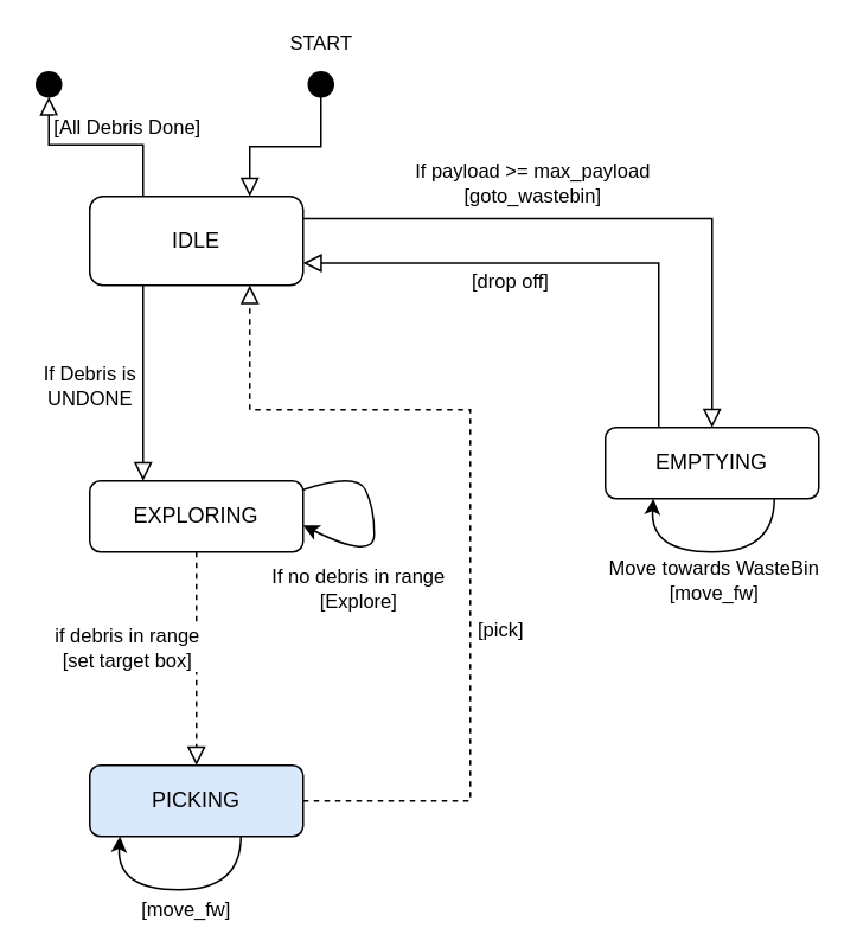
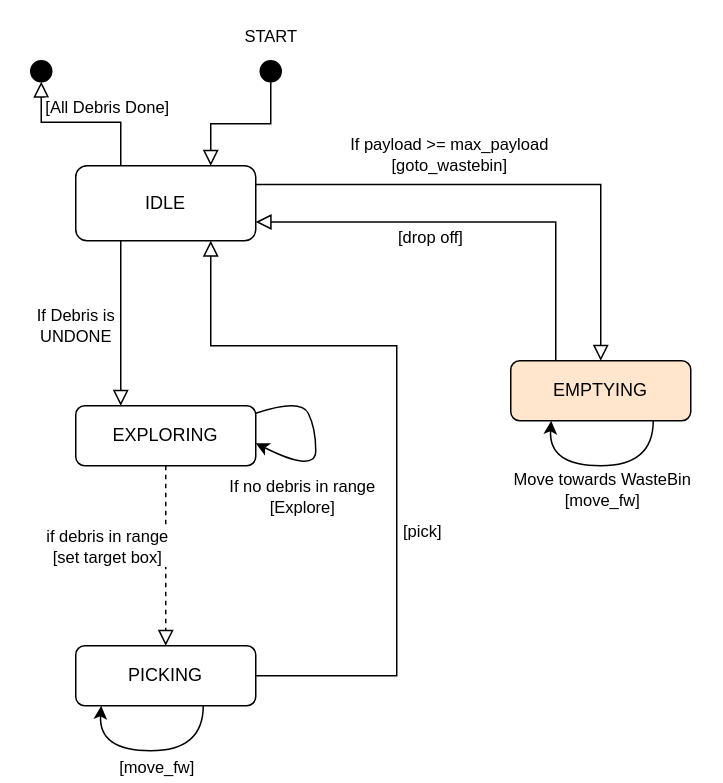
- <mxCell id="5" value="EMPTYING" style="rounded=1;whiteSpace=wrap;html=1;fontSize=12;glass=0;strokeWidth=1;shadow=0;" parent="1" vertex="1"><mxGeometry x="340" y="240" width="120" height="40" as="geometry" /></mxCell>
+ <mxCell id="5" value="EMPTYING" style="rounded=1;whiteSpace=wrap;html=1;fontSize=12;glass=0;strokeWidth=1;shadow=0;fillColor=#ffe6cc;" parent="1" vertex="1"><mxGeometry x="340" y="240" width="120" height="40" as="geometry" /></mxCell>
- <mxCell id="16" value="" style="rounded=0;html=1;jettySize=auto;orthogonalLoop=1;fontSize=11;endArrow=block;endFill=0;endSize=8;strokeWidth=1;shadow=0;labelBackgroundColor=none;edgeStyle=orthogonalEdgeStyle;entryX=0.75;entryY=1;entryDx=0;entryDy=0;exitX=1;exitY=0.5;exitDx=0;exitDy=0;dashed=1;" parent="1" source="6" target="4" edge="1"><mxGeometry relative="1" as="geometry"><mxPoint x="260" y="330" as="sourcePoint" /><mxPoint x="130" y="330" as="targetPoint" /><Array as="points"><mxPoint x="264" y="450" /><mxPoint x="264" y="230" /><mxPoint x="140" y="230" /></Array></mxGeometry></mxCell>
+ <mxCell id="16" value="" style="rounded=0;html=1;jettySize=auto;orthogonalLoop=1;fontSize=11;endArrow=block;endFill=0;endSize=8;strokeWidth=1;shadow=0;labelBackgroundColor=none;edgeStyle=orthogonalEdgeStyle;entryX=0.75;entryY=1;entryDx=0;entryDy=0;exitX=1;exitY=0.5;exitDx=0;exitDy=0;" parent="1" source="6" target="4" edge="1"><mxGeometry relative="1" as="geometry"><mxPoint x="260" y="330" as="sourcePoint" /><mxPoint x="130" y="330" as="targetPoint" /><Array as="points"><mxPoint x="264" y="450" /><mxPoint x="264" y="230" /><mxPoint x="140" y="230" /></Array></mxGeometry></mxCell>
- <mxCell id="6" value="PICKING" style="rounded=1;whiteSpace=wrap;html=1;fontSize=12;glass=0;strokeWidth=1;shadow=0;fillColor=#dae8fc;" parent="1" vertex="1"><mxGeometry x="50" y="430" width="120" height="40" as="geometry" /></mxCell>
+ <mxCell id="6" value="PICKING" style="rounded=1;whiteSpace=wrap;html=1;fontSize=12;glass=0;strokeWidth=1;shadow=0;" parent="1" vertex="1"><mxGeometry x="50" y="430" width="120" height="40" as="geometry" /></mxCell>
